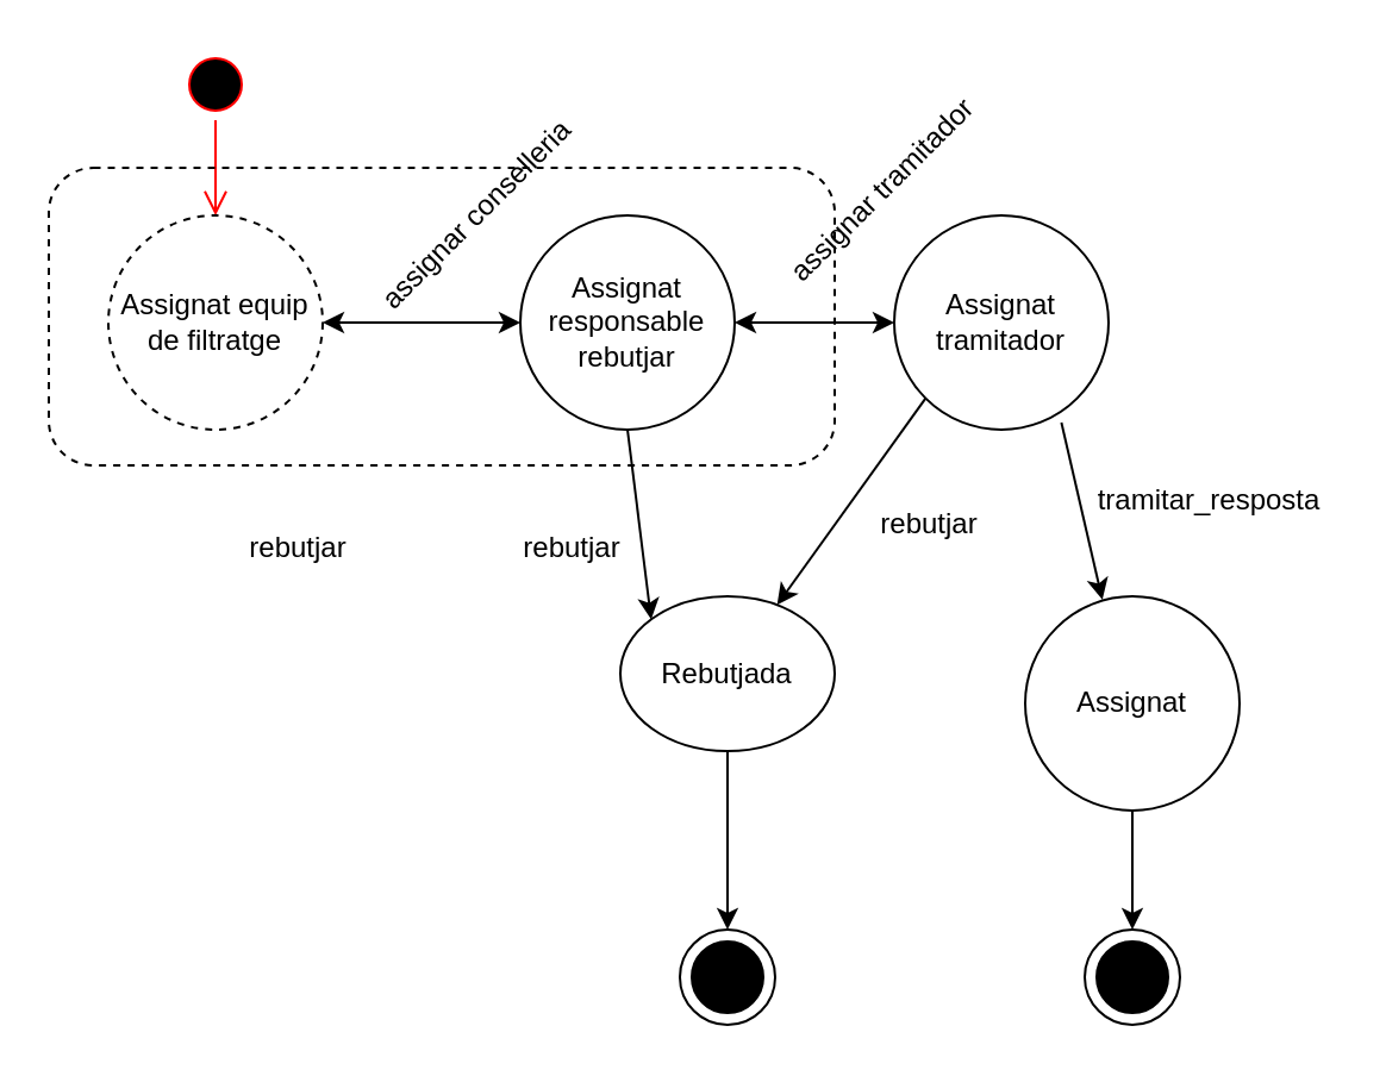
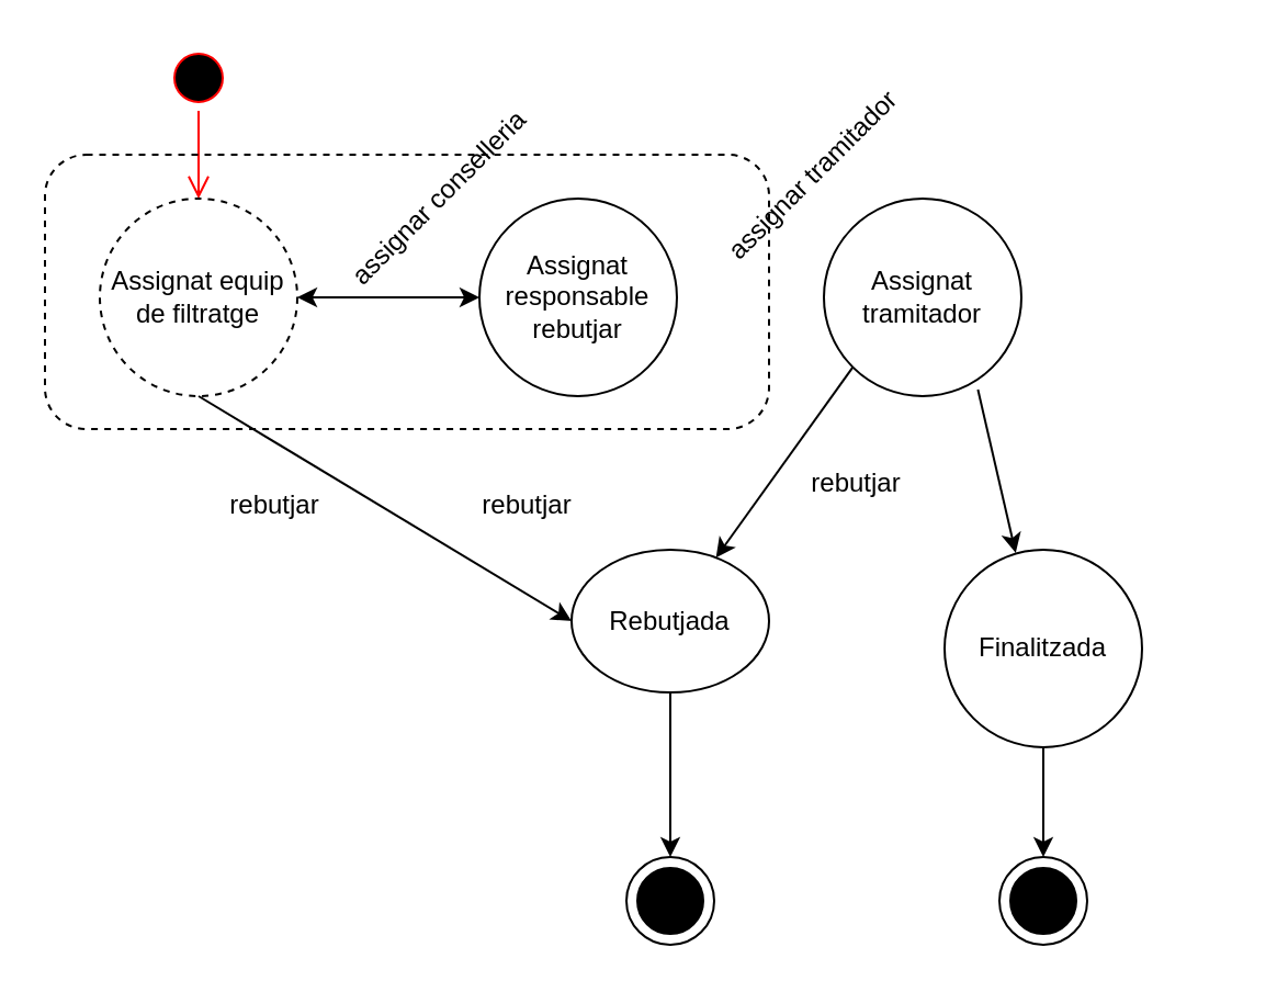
- <mxCell id="15" value="" style="endArrow=classic;startArrow=classic;html=1;strokeColor=#000000;entryX=0;entryY=0.5;entryDx=0;entryDy=0;exitX=1;exitY=0.5;exitDx=0;exitDy=0;" edge="1" parent="1" source="5" target="7"><mxGeometry width="50" height="50" relative="1" as="geometry"><mxPoint x="50" y="500" as="sourcePoint" /><mxPoint x="100" y="450" as="targetPoint" /></mxGeometry></mxCell>
- <mxCell id="23" value="tramitar_resposta" style="text;html=1;strokeColor=none;fillColor=none;align=center;verticalAlign=middle;whiteSpace=wrap;rounded=0;shadow=0;glass=0;dashed=1;comic=0;" vertex="1" parent="1"><mxGeometry x="455" y="200" width="105" height="20" as="geometry" /></mxCell>
- <mxCell id="10" value="" style="endArrow=classic;html=1;exitX=0.5;exitY=1;exitDx=0;exitDy=0;entryX=0;entryY=0;entryDx=0;entryDy=0;" edge="1" parent="1" source="5" target="6"><mxGeometry width="50" height="50" relative="1" as="geometry"><mxPoint x="50" y="410" as="sourcePoint" /><mxPoint x="100" y="360" as="targetPoint" /></mxGeometry></mxCell>
+ <mxCell id="9" value="" style="endArrow=classic;html=1;entryX=0;entryY=0.5;entryDx=0;entryDy=0;exitX=0.5;exitY=1;exitDx=0;exitDy=0;" edge="1" parent="1" source="4" target="6"><mxGeometry width="50" height="50" relative="1" as="geometry"><mxPoint x="30" y="280" as="sourcePoint" /><mxPoint x="100" y="360" as="targetPoint" /></mxGeometry></mxCell>
- <mxCell id="8" value="Assignat" style="ellipse;whiteSpace=wrap;html=1;aspect=fixed;" vertex="1" parent="1"><mxGeometry x="430" y="250" width="90" height="90" as="geometry" /></mxCell>
+ <mxCell id="8" value="Finalitzada" style="ellipse;whiteSpace=wrap;html=1;aspect=fixed;" vertex="1" parent="1"><mxGeometry x="430" y="250" width="90" height="90" as="geometry" /></mxCell>
